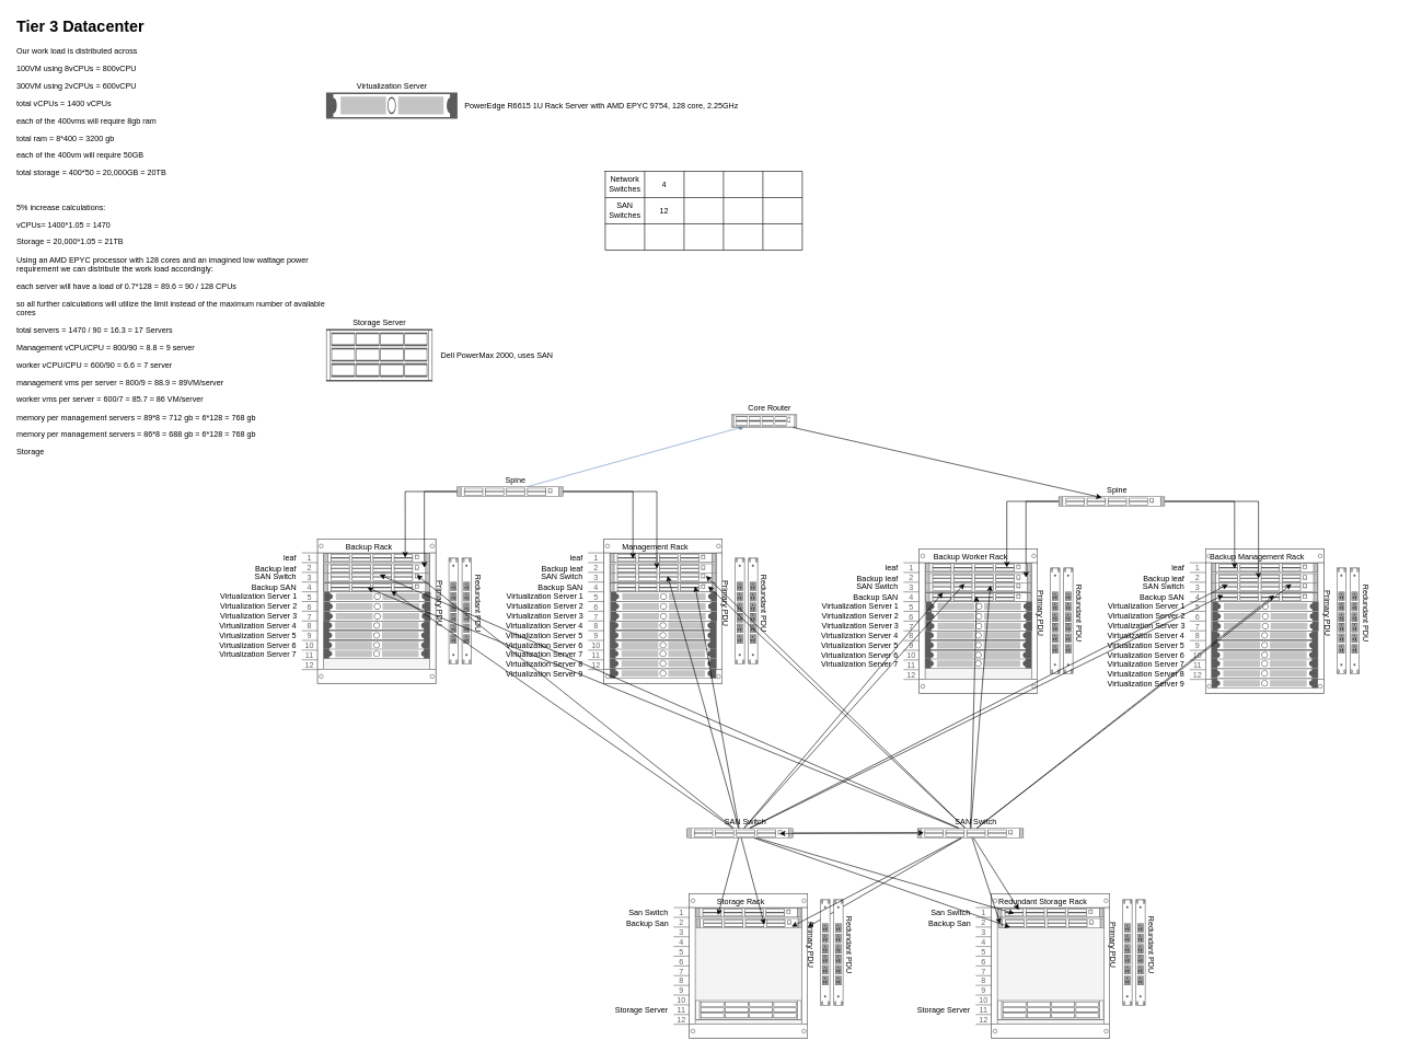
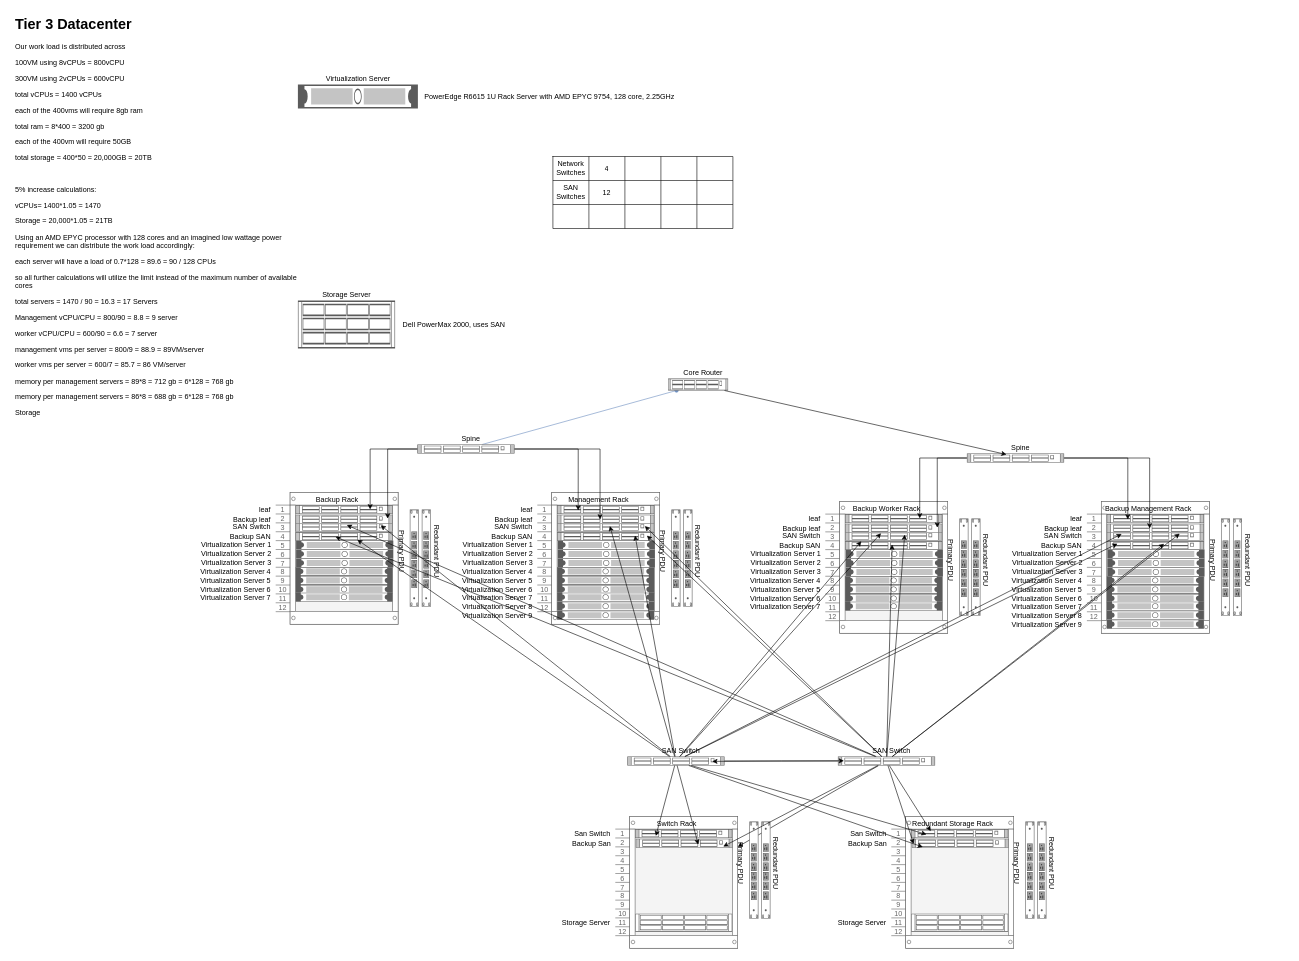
- <mxCell id="9" value="Storage Rack" style="strokeColor=#666666;html=1;verticalLabelPosition=top;labelBackgroundColor=#ffffff;verticalAlign=bottom;outlineConnect=0;shadow=0;dashed=0;shape=mxgraph.rackGeneral.rackCabinet3;fillColor2=#f4f4f4;container=1;collapsible=0;childLayout=rack;allowGaps=1;marginLeft=33;marginRight=9;marginTop=21;marginBottom=22;textColor=#666666;numDisp=ascend;labelPosition=center;align=center;spacingBottom=-20;spacing=0;" parent="1" vertex="1"><mxGeometry x="1025" y="1360" width="204" height="219" as="geometry" /></mxCell>
+ <mxCell id="9" value="Switch Rack" style="strokeColor=#666666;html=1;verticalLabelPosition=top;labelBackgroundColor=#ffffff;verticalAlign=bottom;outlineConnect=0;shadow=0;dashed=0;shape=mxgraph.rackGeneral.rackCabinet3;fillColor2=#f4f4f4;container=1;collapsible=0;childLayout=rack;allowGaps=1;marginLeft=33;marginRight=9;marginTop=21;marginBottom=22;textColor=#666666;numDisp=ascend;labelPosition=center;align=center;spacingBottom=-20;spacing=0;" parent="1" vertex="1"><mxGeometry x="1025" y="1360" width="204" height="219" as="geometry" /></mxCell>
